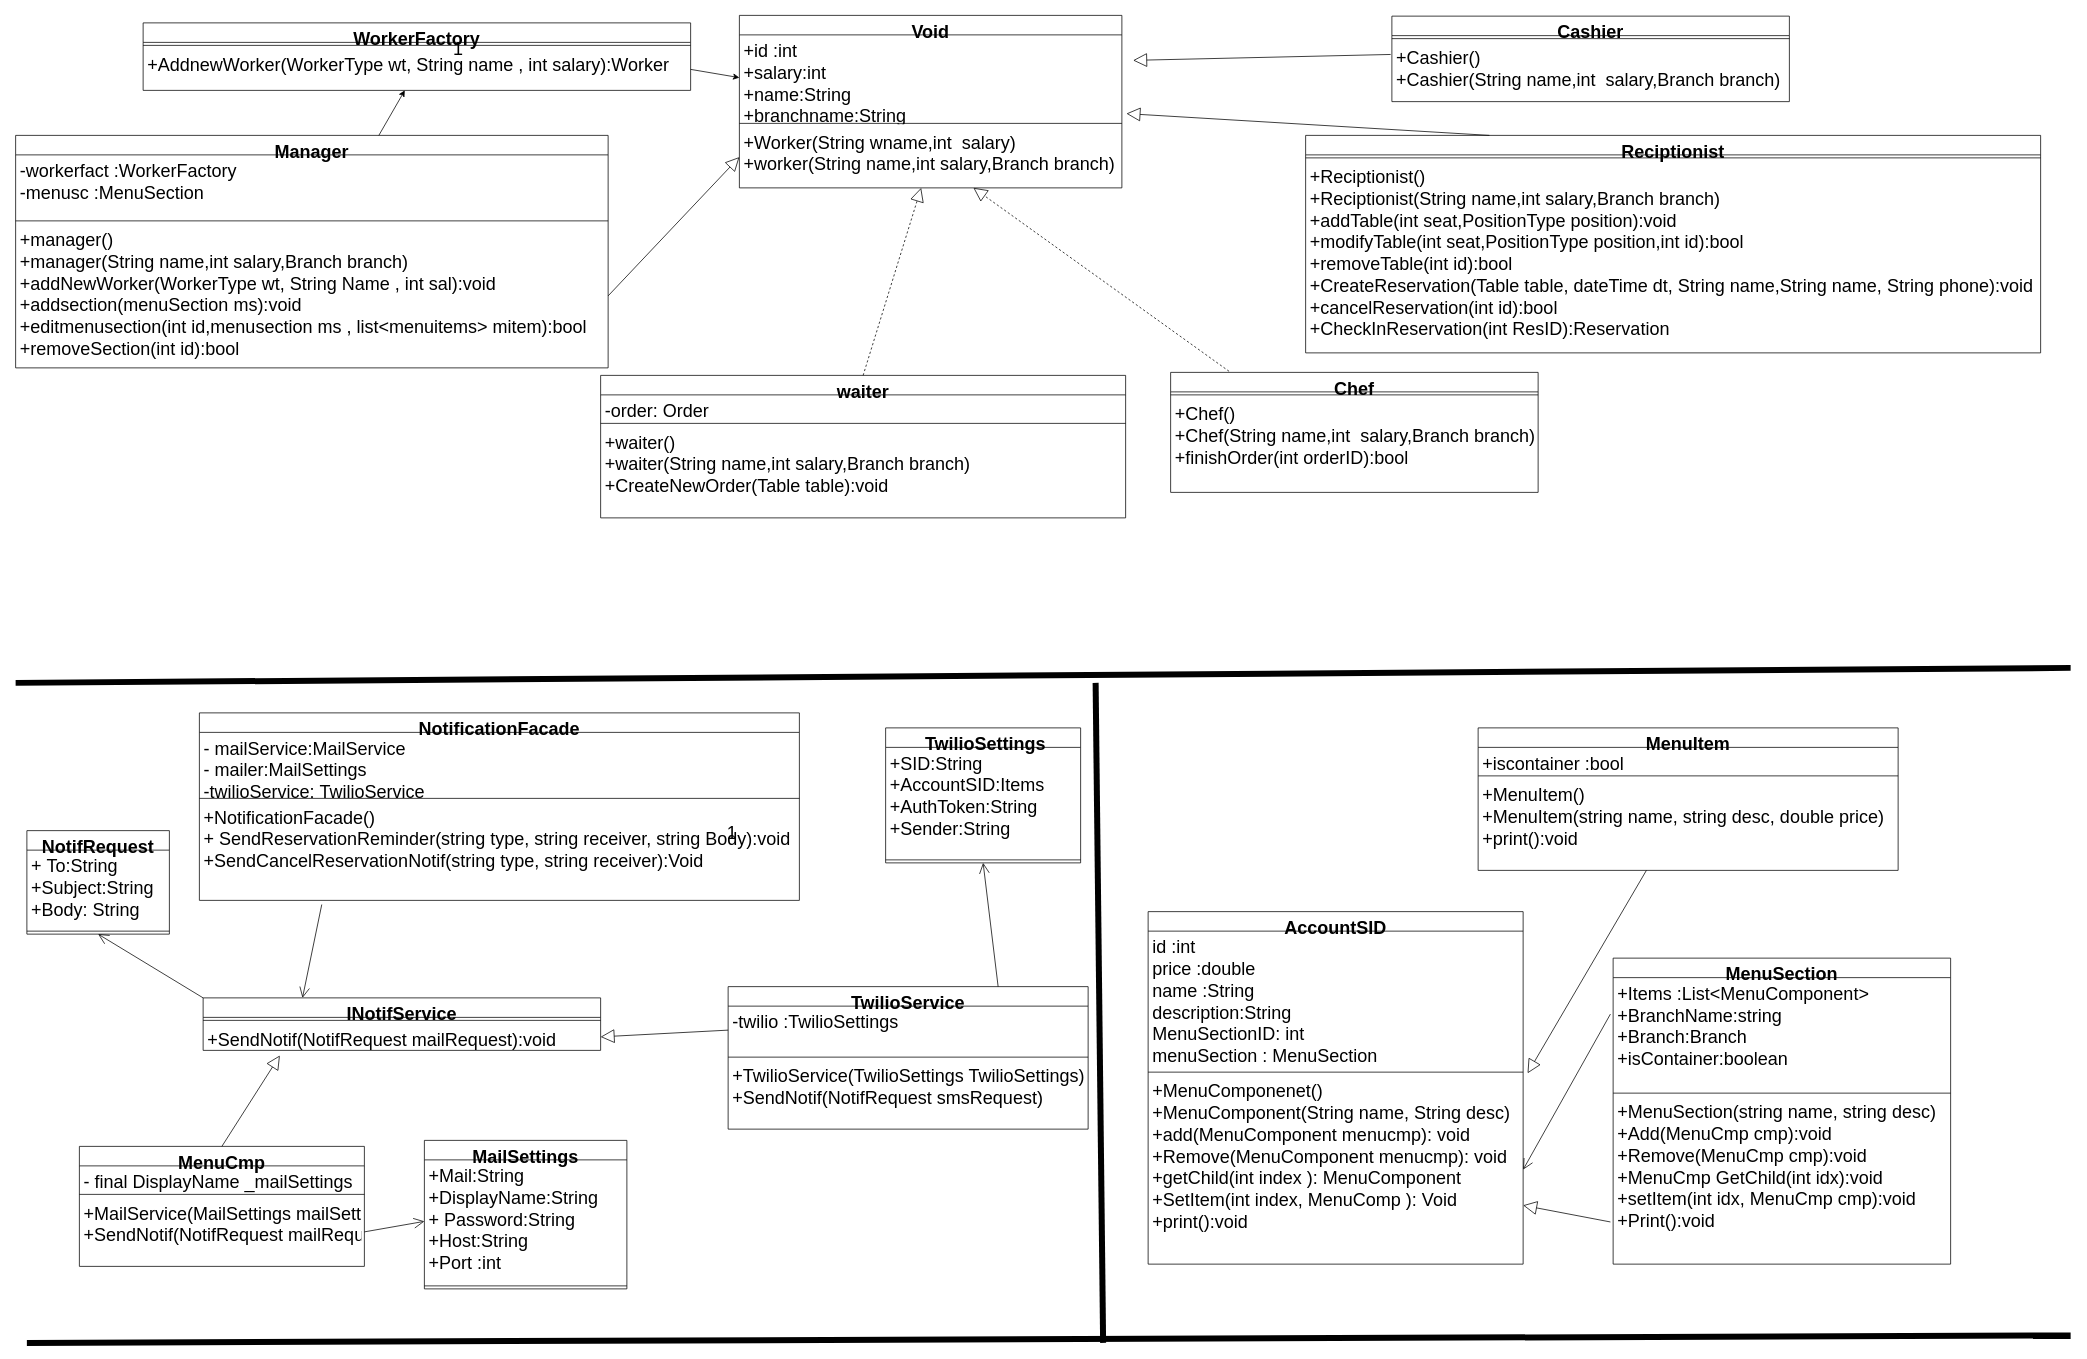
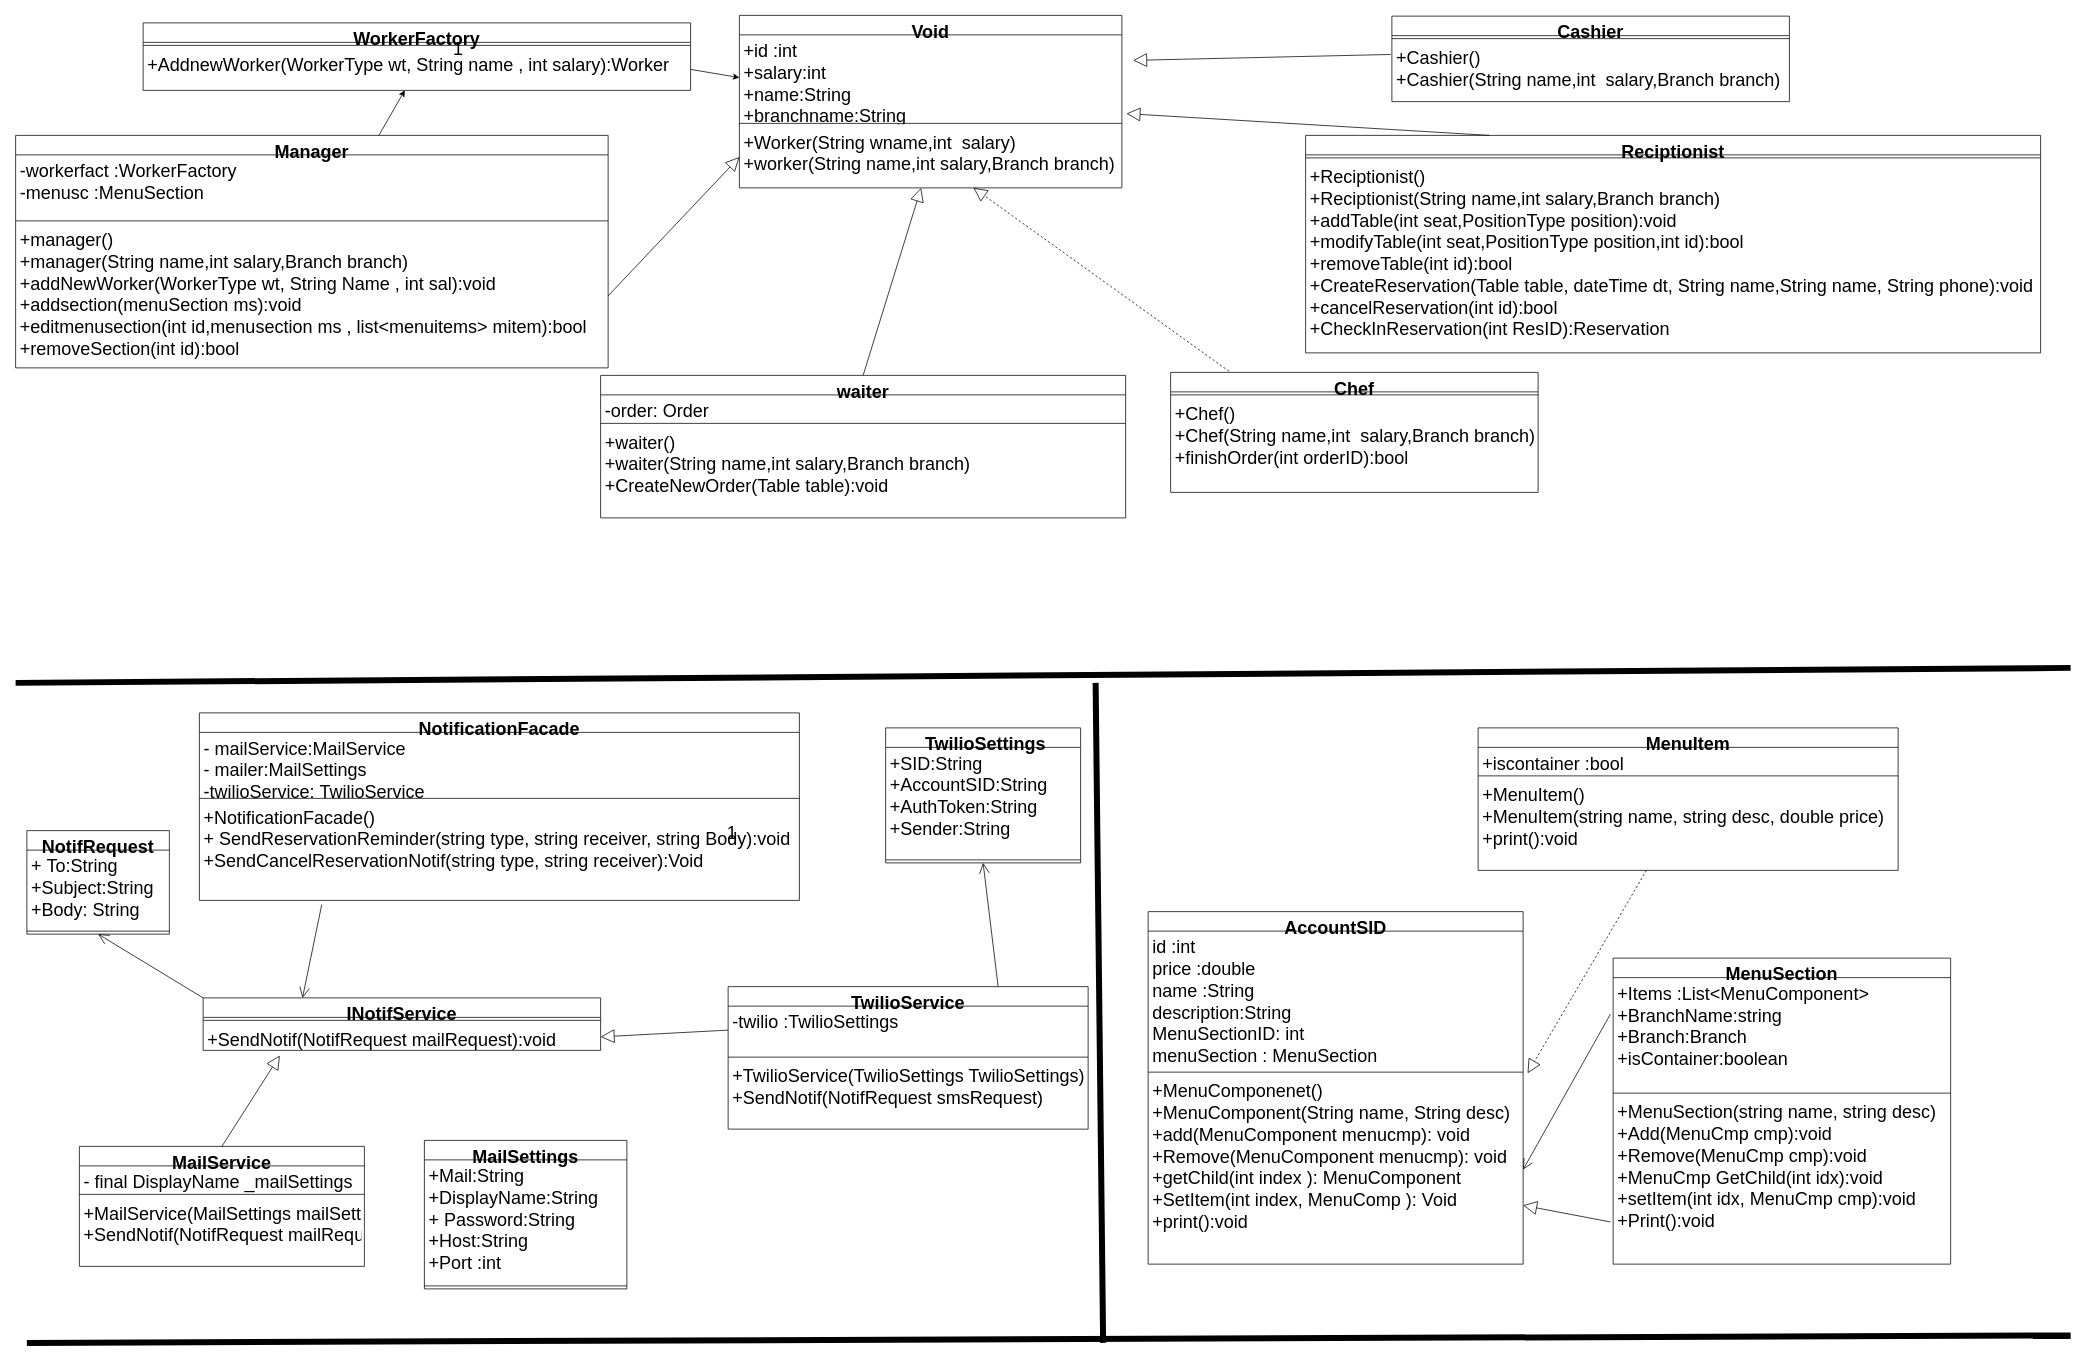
- <mxCell id="26" value="" style="endArrow=block;endSize=16;endFill=0;html=1;rounded=0;fontSize=24;strokeWidth=1;exitX=0.5;exitY=0;exitDx=0;exitDy=0;dashed=1;" parent="1" source="16" target="9" edge="1"><mxGeometry width="160" relative="1" as="geometry"><mxPoint x="1285" y="280" as="sourcePoint" /><mxPoint x="990.16" y="159.584" as="targetPoint" /></mxGeometry></mxCell>
+ <mxCell id="26" value="" style="endArrow=block;endSize=16;endFill=0;html=1;rounded=0;fontSize=24;strokeWidth=1;exitX=0.5;exitY=0;exitDx=0;exitDy=0;" parent="1" source="16" target="9" edge="1"><mxGeometry width="160" relative="1" as="geometry"><mxPoint x="1285" y="280" as="sourcePoint" /><mxPoint x="990.16" y="159.584" as="targetPoint" /></mxGeometry></mxCell>
- <mxCell id="63" value="+SID:String&#10;+AccountSID:Items&#10;+AuthToken:String&#10;+Sender:String&#10;" style="text;strokeColor=none;fillColor=none;align=left;verticalAlign=top;spacingLeft=4;spacingRight=4;overflow=hidden;rotatable=0;points=[[0,0.5],[1,0.5]];portConstraint=eastwest;fontSize=24;" parent="62" vertex="1"><mxGeometry y="26" width="260" height="146" as="geometry" /></mxCell>
+ <mxCell id="63" value="+SID:String&#10;+AccountSID:String&#10;+AuthToken:String&#10;+Sender:String&#10;" style="text;strokeColor=none;fillColor=none;align=left;verticalAlign=top;spacingLeft=4;spacingRight=4;overflow=hidden;rotatable=0;points=[[0,0.5],[1,0.5]];portConstraint=eastwest;fontSize=24;" parent="62" vertex="1"><mxGeometry y="26" width="260" height="146" as="geometry" /></mxCell>
- <mxCell id="41" value="" style="endArrow=block;endSize=16;endFill=0;html=1;rounded=0;fontSize=24;strokeWidth=1;entryX=1.012;entryY=1.03;entryDx=0;entryDy=0;entryPerimeter=0;" parent="1" source="32" target="29" edge="1"><mxGeometry width="160" relative="1" as="geometry"><mxPoint x="1950" y="1391.86" as="sourcePoint" /><mxPoint x="1746.5" y="1288.574" as="targetPoint" /></mxGeometry></mxCell>
+ <mxCell id="41" value="" style="endArrow=block;endSize=16;endFill=0;html=1;rounded=0;fontSize=24;strokeWidth=1;entryX=1.012;entryY=1.03;entryDx=0;entryDy=0;entryPerimeter=0;dashed=1;" parent="1" source="32" target="29" edge="1"><mxGeometry width="160" relative="1" as="geometry"><mxPoint x="1950" y="1391.86" as="sourcePoint" /><mxPoint x="1746.5" y="1288.574" as="targetPoint" /></mxGeometry></mxCell>
- <mxCell id="46" value="MenuCmp" style="swimlane;fontStyle=1;align=center;verticalAlign=top;childLayout=stackLayout;horizontal=1;startSize=26;horizontalStack=0;resizeParent=1;resizeParentMax=0;resizeLast=0;collapsible=1;marginBottom=0;fontSize=24;" parent="1" vertex="1"><mxGeometry x="105" y="1528" width="380" height="160" as="geometry"><mxRectangle x="90" y="60" width="60" height="26" as="alternateBounds" /></mxGeometry></mxCell>
+ <mxCell id="46" value="MailService" style="swimlane;fontStyle=1;align=center;verticalAlign=top;childLayout=stackLayout;horizontal=1;startSize=26;horizontalStack=0;resizeParent=1;resizeParentMax=0;resizeLast=0;collapsible=1;marginBottom=0;fontSize=24;" parent="1" vertex="1"><mxGeometry x="105" y="1528" width="380" height="160" as="geometry"><mxRectangle x="90" y="60" width="60" height="26" as="alternateBounds" /></mxGeometry></mxCell>
- <mxCell id="54" value="" style="endArrow=open;endFill=1;endSize=12;html=1;rounded=0;exitX=1;exitY=0.5;exitDx=0;exitDy=0;entryX=0;entryY=0.5;entryDx=0;entryDy=0;fontSize=24;" parent="1" source="49" target="51" edge="1"><mxGeometry width="160" relative="1" as="geometry"><mxPoint x="1554.5" y="1636.432" as="sourcePoint" /><mxPoint x="1645" y="1620" as="targetPoint" /></mxGeometry></mxCell>
